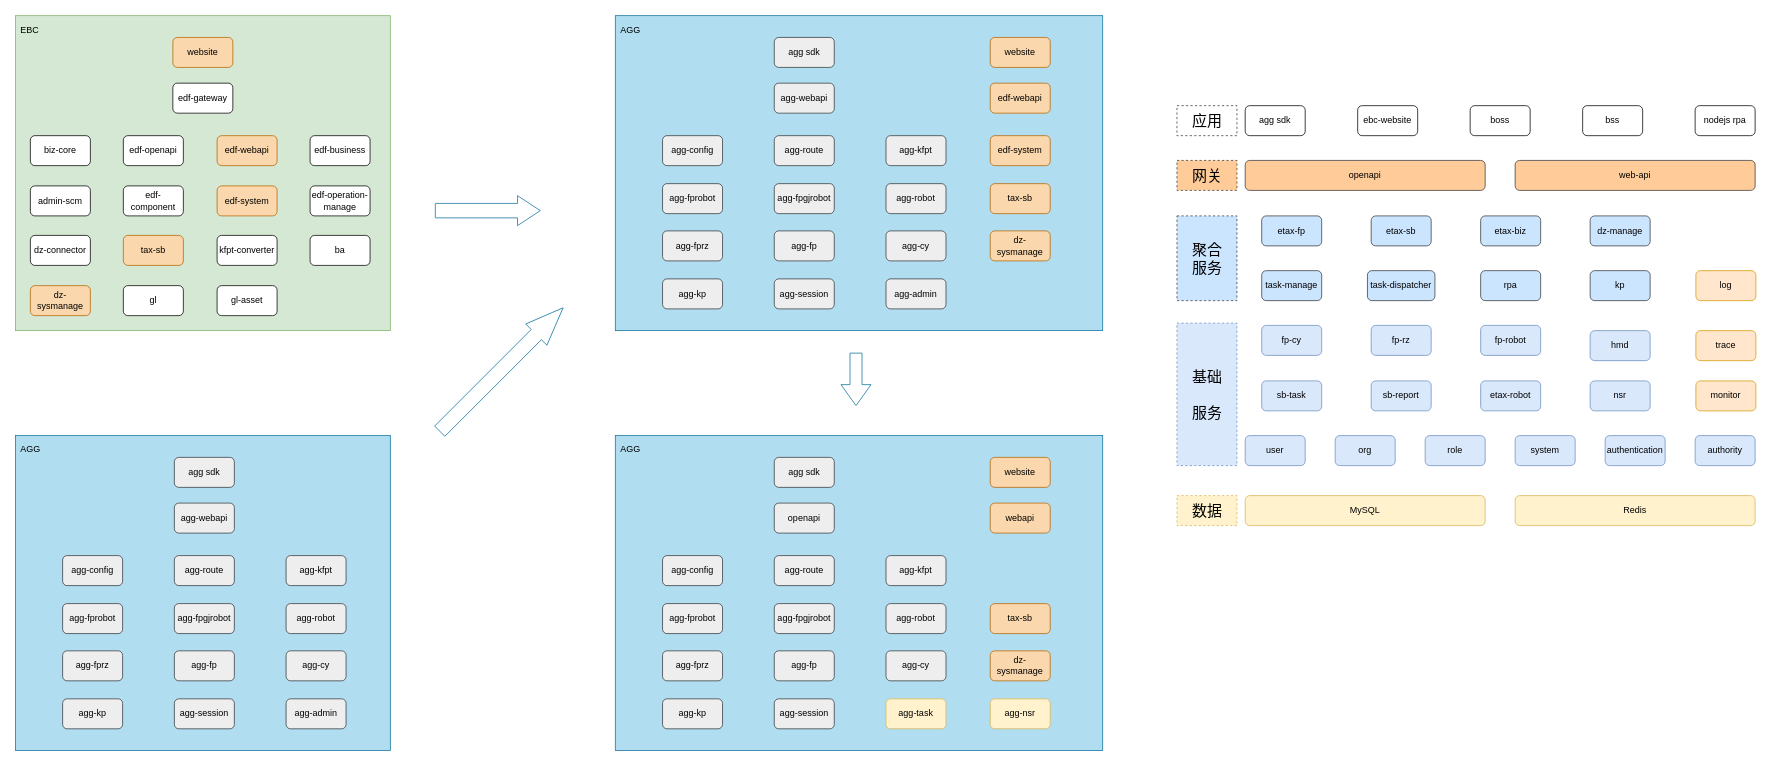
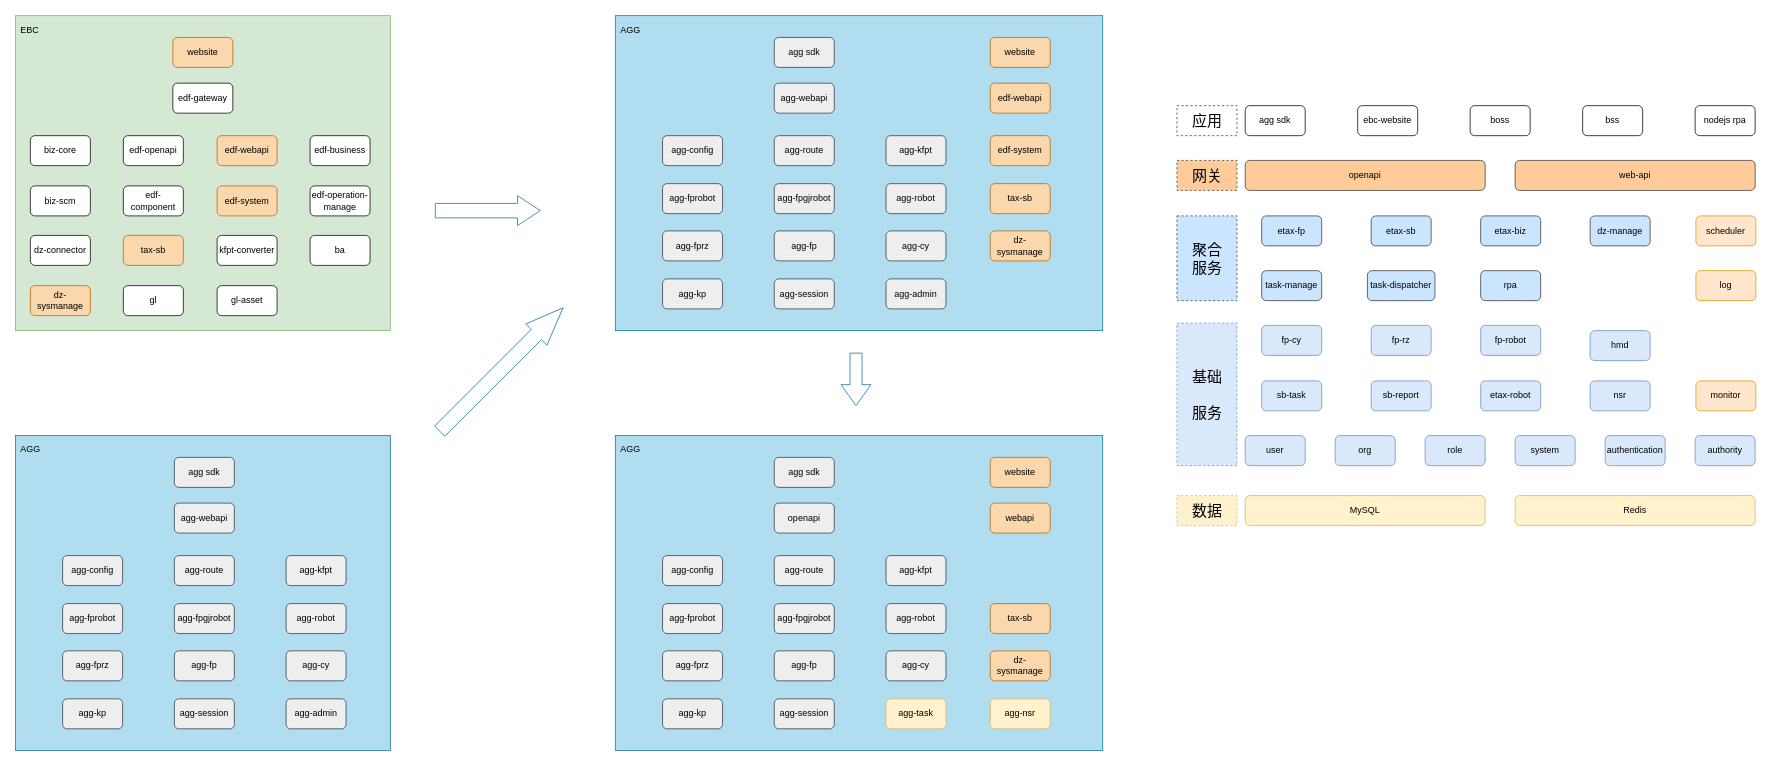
- <mxCell id="10" value="admin-scm" style="rounded=1;whiteSpace=wrap;html=1;aspect=fixed;" vertex="1" parent="1"><mxGeometry x="40" y="247" width="80" height="40" as="geometry" /></mxCell>
+ <mxCell id="10" value="biz-scm" style="rounded=1;whiteSpace=wrap;html=1;aspect=fixed;" vertex="1" parent="1"><mxGeometry x="40" y="247" width="80" height="40" as="geometry" /></mxCell>
+ <mxCell id="106" value="scheduler" style="rounded=1;whiteSpace=wrap;html=1;aspect=fixed;fillColor=#ffe6cc;strokeColor=#d79b00;" vertex="1" parent="1"><mxGeometry x="2261" y="287" width="80" height="40" as="geometry" /></mxCell>
- <mxCell id="101" value="kp" style="rounded=1;whiteSpace=wrap;html=1;aspect=fixed;fillColor=#cce5ff;strokeColor=#36393d;" vertex="1" parent="1"><mxGeometry x="2120" y="360" width="80" height="40" as="geometry" /></mxCell>
- <mxCell id="104" value="trace" style="rounded=1;whiteSpace=wrap;html=1;aspect=fixed;fillColor=#ffe6cc;strokeColor=#d79b00;" vertex="1" parent="1"><mxGeometry x="2261" y="440" width="80" height="40" as="geometry" /></mxCell>
